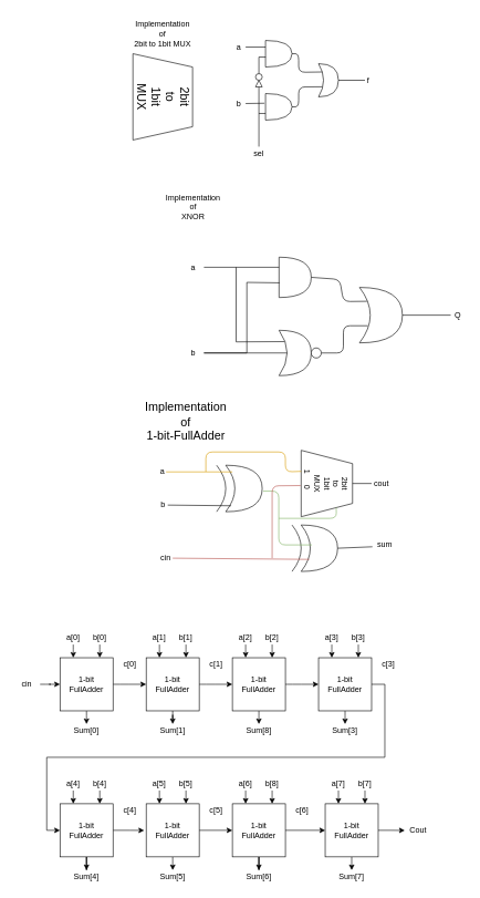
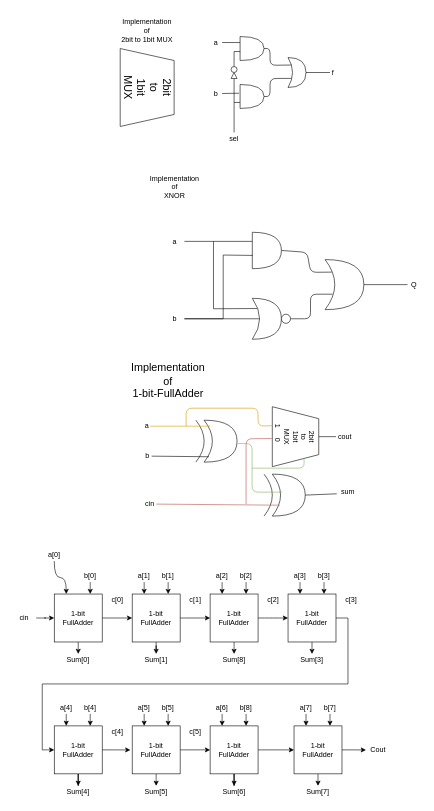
- <mxCell id="67" value="a[0]" style="text;html=1;strokeColor=none;fillColor=none;align=center;verticalAlign=middle;whiteSpace=wrap;rounded=0;" vertex="1" parent="1"><mxGeometry x="90" y="950" width="40" height="20" as="geometry" /></mxCell>
+ <mxCell id="67" value="a[0]" style="text;html=1;strokeColor=none;fillColor=none;align=center;verticalAlign=middle;whiteSpace=wrap;rounded=0;" vertex="1" parent="1"><mxGeometry x="70" y="915" width="40" height="20" as="geometry" /></mxCell>
+ <mxCell id="87" value="c[2]" style="text;html=1;align=center;verticalAlign=middle;resizable=0;points=[];autosize=1;" vertex="1" parent="1"><mxGeometry x="440" y="990" width="30" height="20" as="geometry" /></mxCell>
- <mxCell id="123" value="c[6]" style="text;html=1;align=center;verticalAlign=middle;resizable=0;points=[];autosize=1;" vertex="1" parent="1"><mxGeometry x="440" y="1210" width="30" height="20" as="geometry" /></mxCell>
